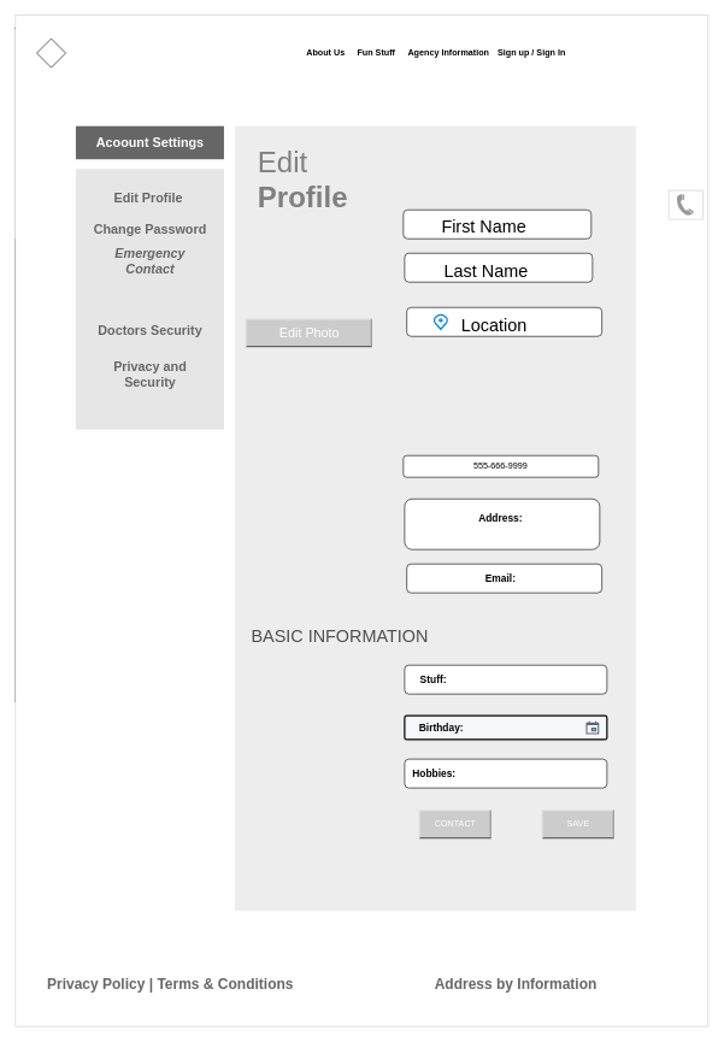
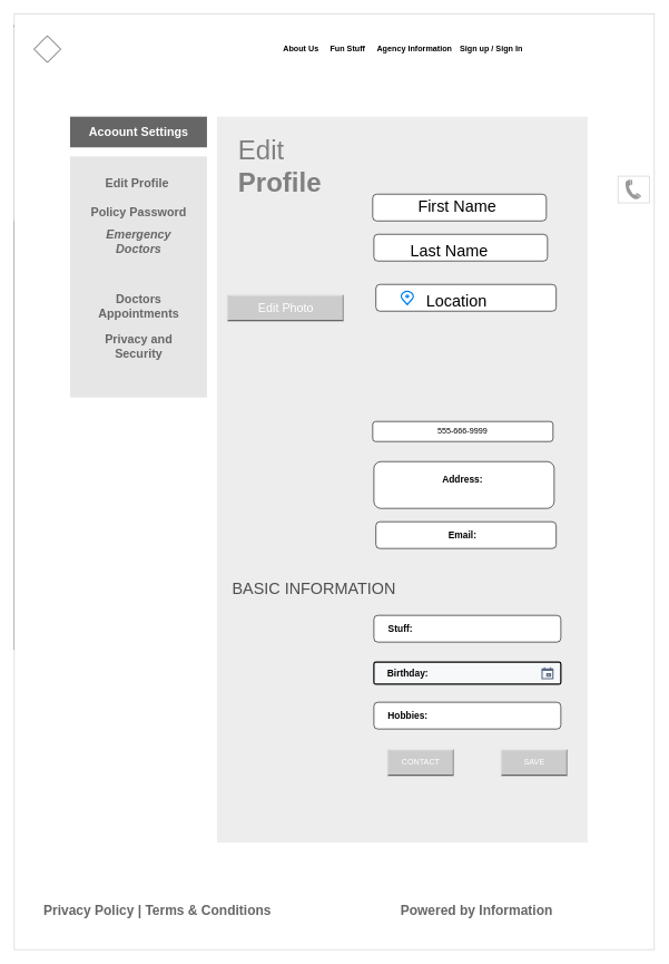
- <mxCell id="54" value="&lt;font style=&quot;font-size: 24px&quot;&gt;First Name&lt;/font&gt;" style="text;html=1;strokeColor=none;fillColor=none;align=center;verticalAlign=middle;whiteSpace=wrap;rounded=0;" vertex="1" parent="2"><mxGeometry x="586" y="278" width="126" height="30" as="geometry" /></mxCell>
+ <mxCell id="54" value="&lt;font style=&quot;font-size: 24px&quot;&gt;First Name&lt;/font&gt;" style="text;html=1;strokeColor=none;fillColor=none;align=center;verticalAlign=middle;whiteSpace=wrap;rounded=0;" vertex="1" parent="2"><mxGeometry x="601" y="273" width="126" height="30" as="geometry" /></mxCell>
- <mxCell id="22" value="&lt;font color=&quot;#666666&quot;&gt;&lt;span style=&quot;font-size: 18px&quot;&gt;&lt;b&gt;Change Password&lt;/b&gt;&lt;/span&gt;&lt;/font&gt;" style="text;html=1;strokeColor=none;fillColor=none;align=center;verticalAlign=middle;whiteSpace=wrap;rounded=0;" vertex="1" parent="17"><mxGeometry x="17.5" y="125.996" width="170" height="35.237" as="geometry" /></mxCell>
+ <mxCell id="22" value="&lt;font color=&quot;#666666&quot;&gt;&lt;span style=&quot;font-size: 18px&quot;&gt;&lt;b&gt;Policy Password&lt;/b&gt;&lt;/span&gt;&lt;/font&gt;" style="text;html=1;strokeColor=none;fillColor=none;align=center;verticalAlign=middle;whiteSpace=wrap;rounded=0;" vertex="1" parent="17"><mxGeometry x="17.5" y="125.996" width="170" height="35.237" as="geometry" /></mxCell>
- <mxCell id="23" value="&lt;font color=&quot;#666666&quot;&gt;&lt;span style=&quot;font-size: 18px&quot;&gt;&lt;b&gt;&lt;i&gt;Emergency Contact&lt;/i&gt;&lt;/b&gt;&lt;/span&gt;&lt;/font&gt;" style="text;html=1;strokeColor=none;fillColor=none;align=center;verticalAlign=middle;whiteSpace=wrap;rounded=0;" vertex="1" parent="17"><mxGeometry x="17.5" y="169.023" width="170" height="35.237" as="geometry" /></mxCell>
+ <mxCell id="23" value="&lt;font color=&quot;#666666&quot;&gt;&lt;span style=&quot;font-size: 18px&quot;&gt;&lt;b&gt;&lt;i&gt;Emergency Doctors&lt;/i&gt;&lt;/b&gt;&lt;/span&gt;&lt;/font&gt;" style="text;html=1;strokeColor=none;fillColor=none;align=center;verticalAlign=middle;whiteSpace=wrap;rounded=0;" vertex="1" parent="17"><mxGeometry x="17.5" y="169.023" width="170" height="35.237" as="geometry" /></mxCell>
- <mxCell id="24" value="&lt;font color=&quot;#666666&quot;&gt;&lt;span style=&quot;font-size: 18px&quot;&gt;&lt;b&gt;Doctors Security&lt;/b&gt;&lt;/span&gt;&lt;/font&gt;" style="text;html=1;strokeColor=none;fillColor=none;align=center;verticalAlign=middle;whiteSpace=wrap;rounded=0;" vertex="1" parent="17"><mxGeometry x="17.5" y="265.996" width="170" height="35.237" as="geometry" /></mxCell>
+ <mxCell id="24" value="&lt;font color=&quot;#666666&quot;&gt;&lt;span style=&quot;font-size: 18px&quot;&gt;&lt;b&gt;Doctors Appointments&lt;/b&gt;&lt;/span&gt;&lt;/font&gt;" style="text;html=1;strokeColor=none;fillColor=none;align=center;verticalAlign=middle;whiteSpace=wrap;rounded=0;" vertex="1" parent="17"><mxGeometry x="17.5" y="265.996" width="170" height="35.237" as="geometry" /></mxCell>
- <mxCell id="51" value="&lt;span style=&quot;font-size: 14px&quot;&gt;&lt;b&gt;Hobbies:&lt;/b&gt;&lt;/span&gt;" style="text;html=1;strokeColor=none;fillColor=none;align=center;verticalAlign=middle;whiteSpace=wrap;rounded=0;" vertex="1" parent="2"><mxGeometry x="550" y="1040" width="60" height="20" as="geometry" /></mxCell>
+ <mxCell id="51" value="&lt;span style=&quot;font-size: 14px&quot;&gt;&lt;b&gt;Hobbies:&lt;/b&gt;&lt;/span&gt;" style="text;html=1;strokeColor=none;fillColor=none;align=center;verticalAlign=middle;whiteSpace=wrap;rounded=0;" vertex="1" parent="2"><mxGeometry x="560" y="1040" width="60" height="20" as="geometry" /></mxCell>
- <mxCell id="16" value="&lt;b&gt;&lt;font style=&quot;font-size: 20px&quot; color=&quot;#666666&quot;&gt;Address by Information&lt;/font&gt;&lt;/b&gt;" style="text;html=1;strokeColor=none;fillColor=none;align=center;verticalAlign=middle;whiteSpace=wrap;rounded=0;fontFamily=Helvetica;fontSize=15;fontColor=#FFFFFF;" vertex="1" parent="2"><mxGeometry x="539" y="1330" width="307.5" height="20" as="geometry" /></mxCell>
+ <mxCell id="16" value="&lt;b&gt;&lt;font style=&quot;font-size: 20px&quot; color=&quot;#666666&quot;&gt;Powered by Information&lt;/font&gt;&lt;/b&gt;" style="text;html=1;strokeColor=none;fillColor=none;align=center;verticalAlign=middle;whiteSpace=wrap;rounded=0;fontFamily=Helvetica;fontSize=15;fontColor=#FFFFFF;" vertex="1" parent="2"><mxGeometry x="539" y="1330" width="307.5" height="20" as="geometry" /></mxCell>
